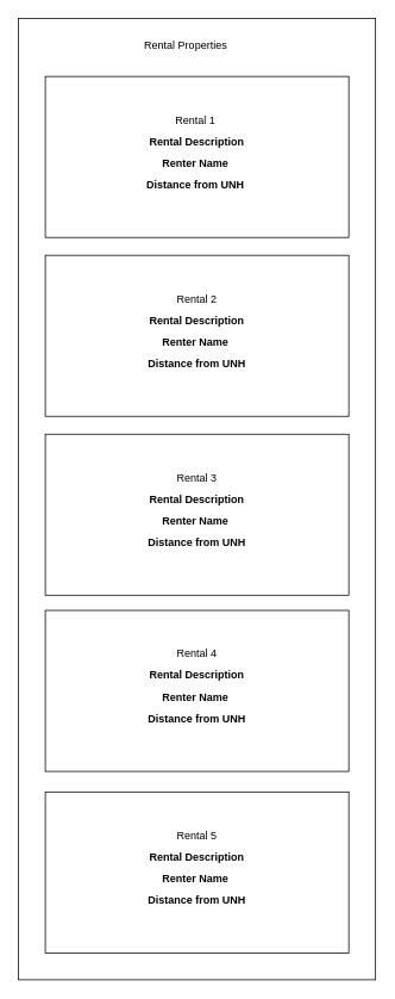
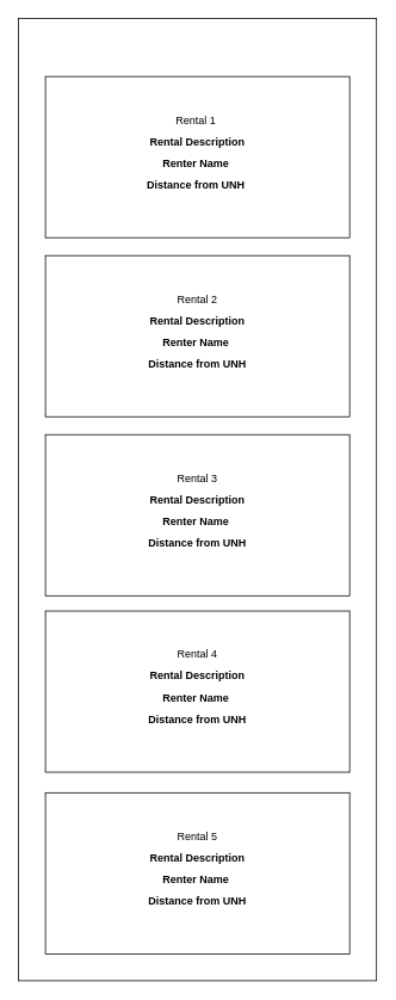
- <mxCell id="8" value="Rental Properties" style="text;html=1;strokeColor=none;fillColor=none;align=center;verticalAlign=middle;whiteSpace=wrap;rounded=0;" vertex="1" parent="1"><mxGeometry x="140" y="35" width="135" height="30" as="geometry" /></mxCell>
